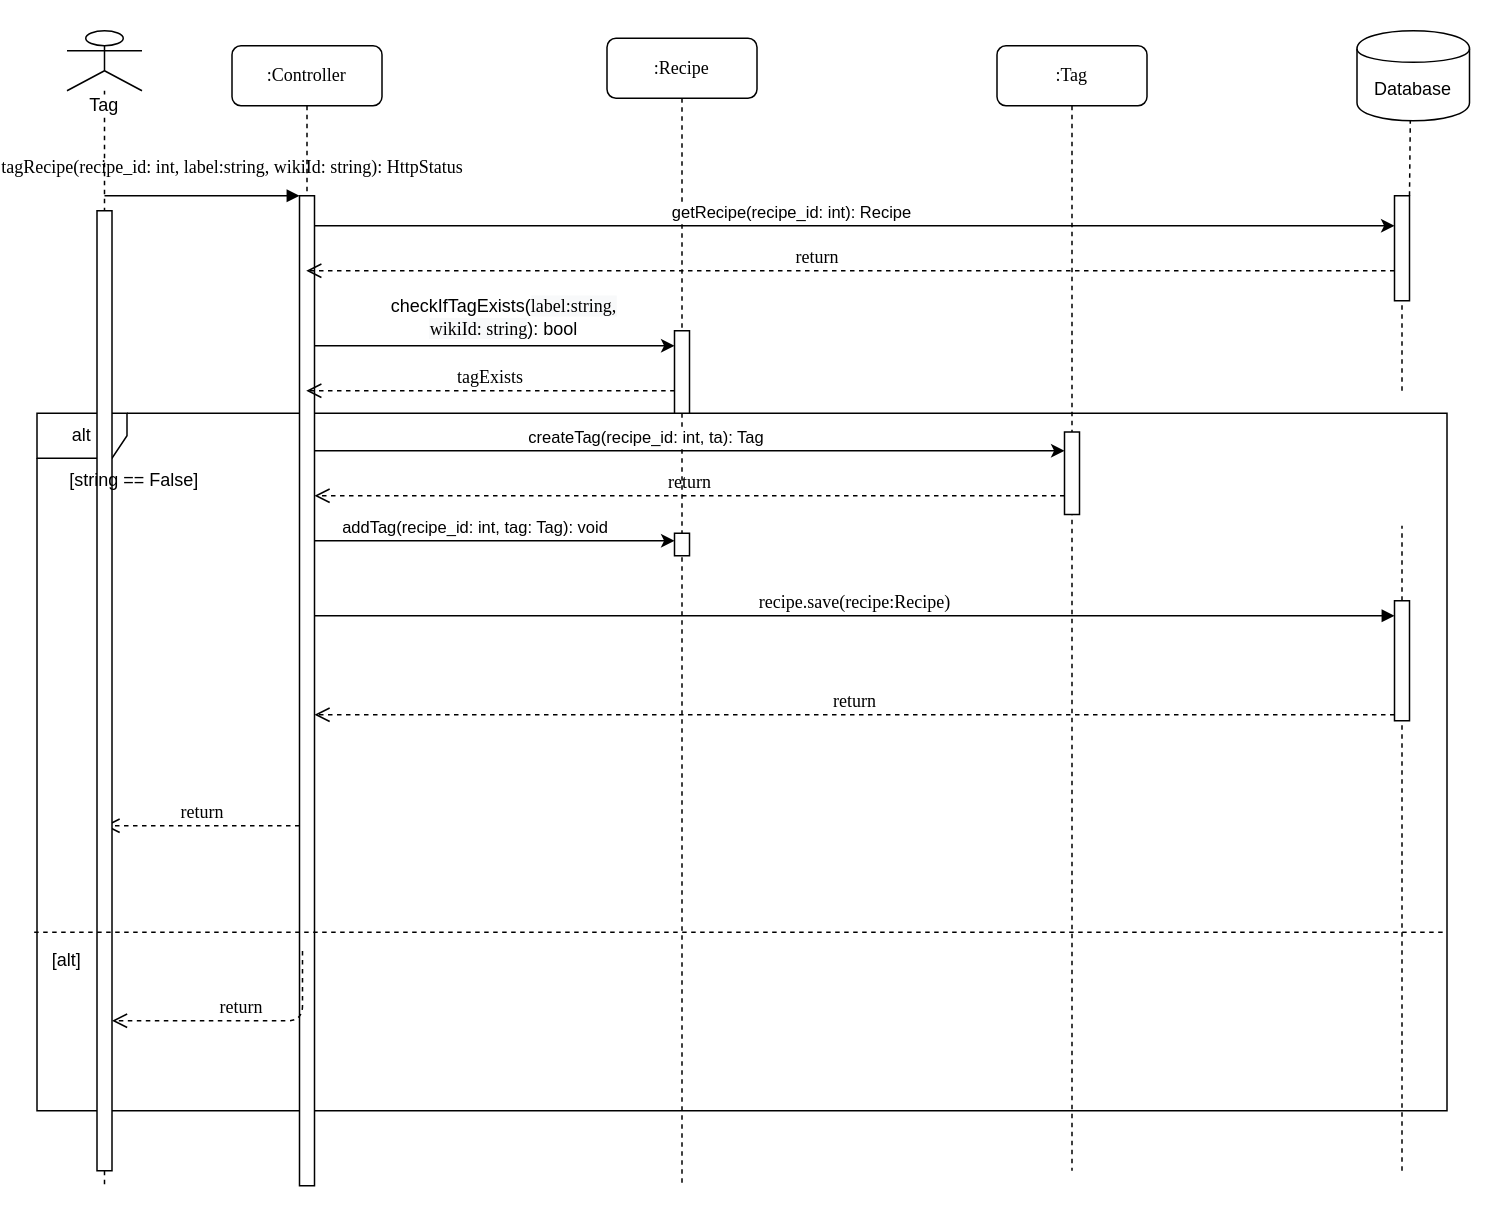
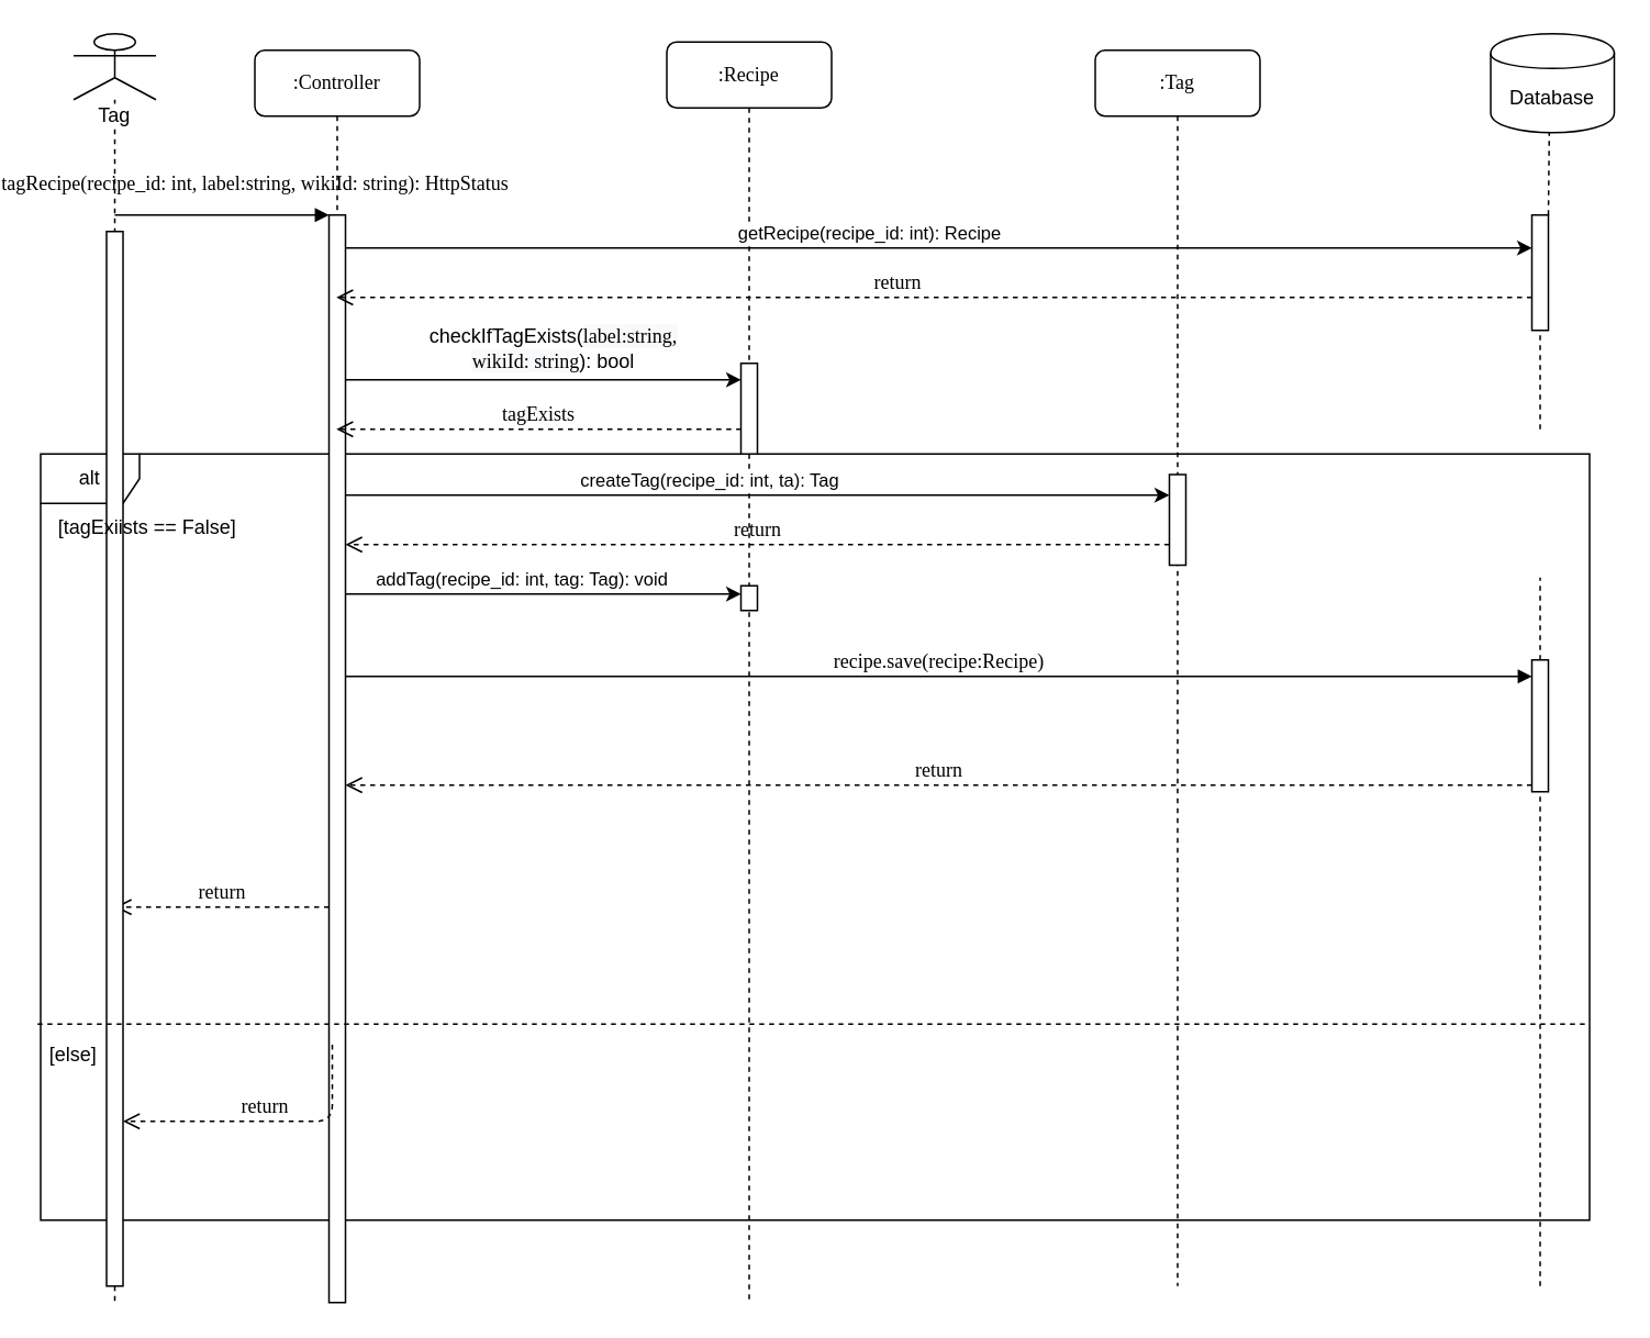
- <mxCell id="34" value="[string == False]" style="text;html=1;strokeColor=none;fillColor=none;align=center;verticalAlign=middle;whiteSpace=wrap;rounded=0;" vertex="1" parent="1"><mxGeometry x="20" y="310" width="130" height="20" as="geometry" /></mxCell>
+ <mxCell id="34" value="[tagExiists == False]" style="text;html=1;strokeColor=none;fillColor=none;align=center;verticalAlign=middle;whiteSpace=wrap;rounded=0;" vertex="1" parent="1"><mxGeometry x="20" y="310" width="130" height="20" as="geometry" /></mxCell>
- <mxCell id="36" value="[alt]" style="text;html=1;strokeColor=none;fillColor=none;align=center;verticalAlign=middle;whiteSpace=wrap;rounded=0;" vertex="1" parent="1"><mxGeometry x="20" y="630" width="40" height="20" as="geometry" /></mxCell>
+ <mxCell id="36" value="[else]" style="text;html=1;strokeColor=none;fillColor=none;align=center;verticalAlign=middle;whiteSpace=wrap;rounded=0;" vertex="1" parent="1"><mxGeometry x="20" y="630" width="40" height="20" as="geometry" /></mxCell>
